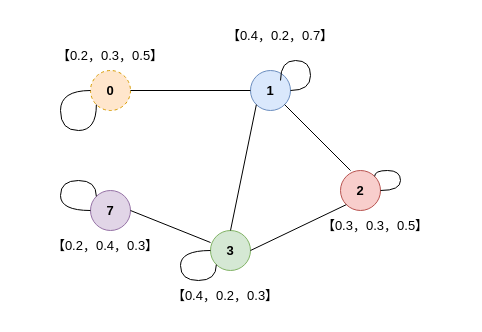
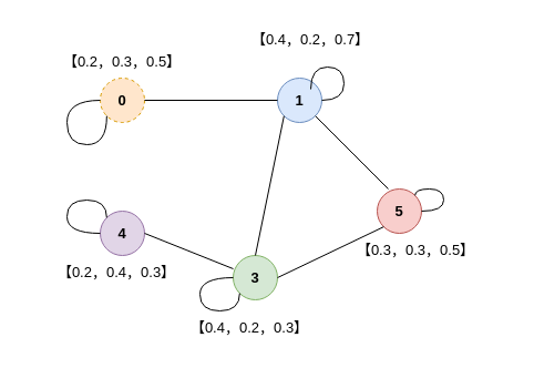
- <mxCell id="4" value="2" style="ellipse;whiteSpace=wrap;html=1;aspect=fixed;fillColor=#f8cecc;strokeColor=#b85450;fontStyle=1;fontSize=13;" vertex="1" parent="1"><mxGeometry x="340" y="170" width="40" height="40" as="geometry" /></mxCell>
+ <mxCell id="4" value="5" style="ellipse;whiteSpace=wrap;html=1;aspect=fixed;fillColor=#f8cecc;strokeColor=#b85450;fontStyle=1;fontSize=13;" vertex="1" parent="1"><mxGeometry x="340" y="170" width="40" height="40" as="geometry" /></mxCell>
- <mxCell id="6" value="7" style="ellipse;whiteSpace=wrap;html=1;aspect=fixed;fillColor=#e1d5e7;strokeColor=#9673a6;fontStyle=1;fontSize=13;" vertex="1" parent="1"><mxGeometry x="90" y="190" width="40" height="40" as="geometry" /></mxCell>
+ <mxCell id="6" value="4" style="ellipse;whiteSpace=wrap;html=1;aspect=fixed;fillColor=#e1d5e7;strokeColor=#9673a6;fontStyle=1;fontSize=13;" vertex="1" parent="1"><mxGeometry x="90" y="190" width="40" height="40" as="geometry" /></mxCell>
